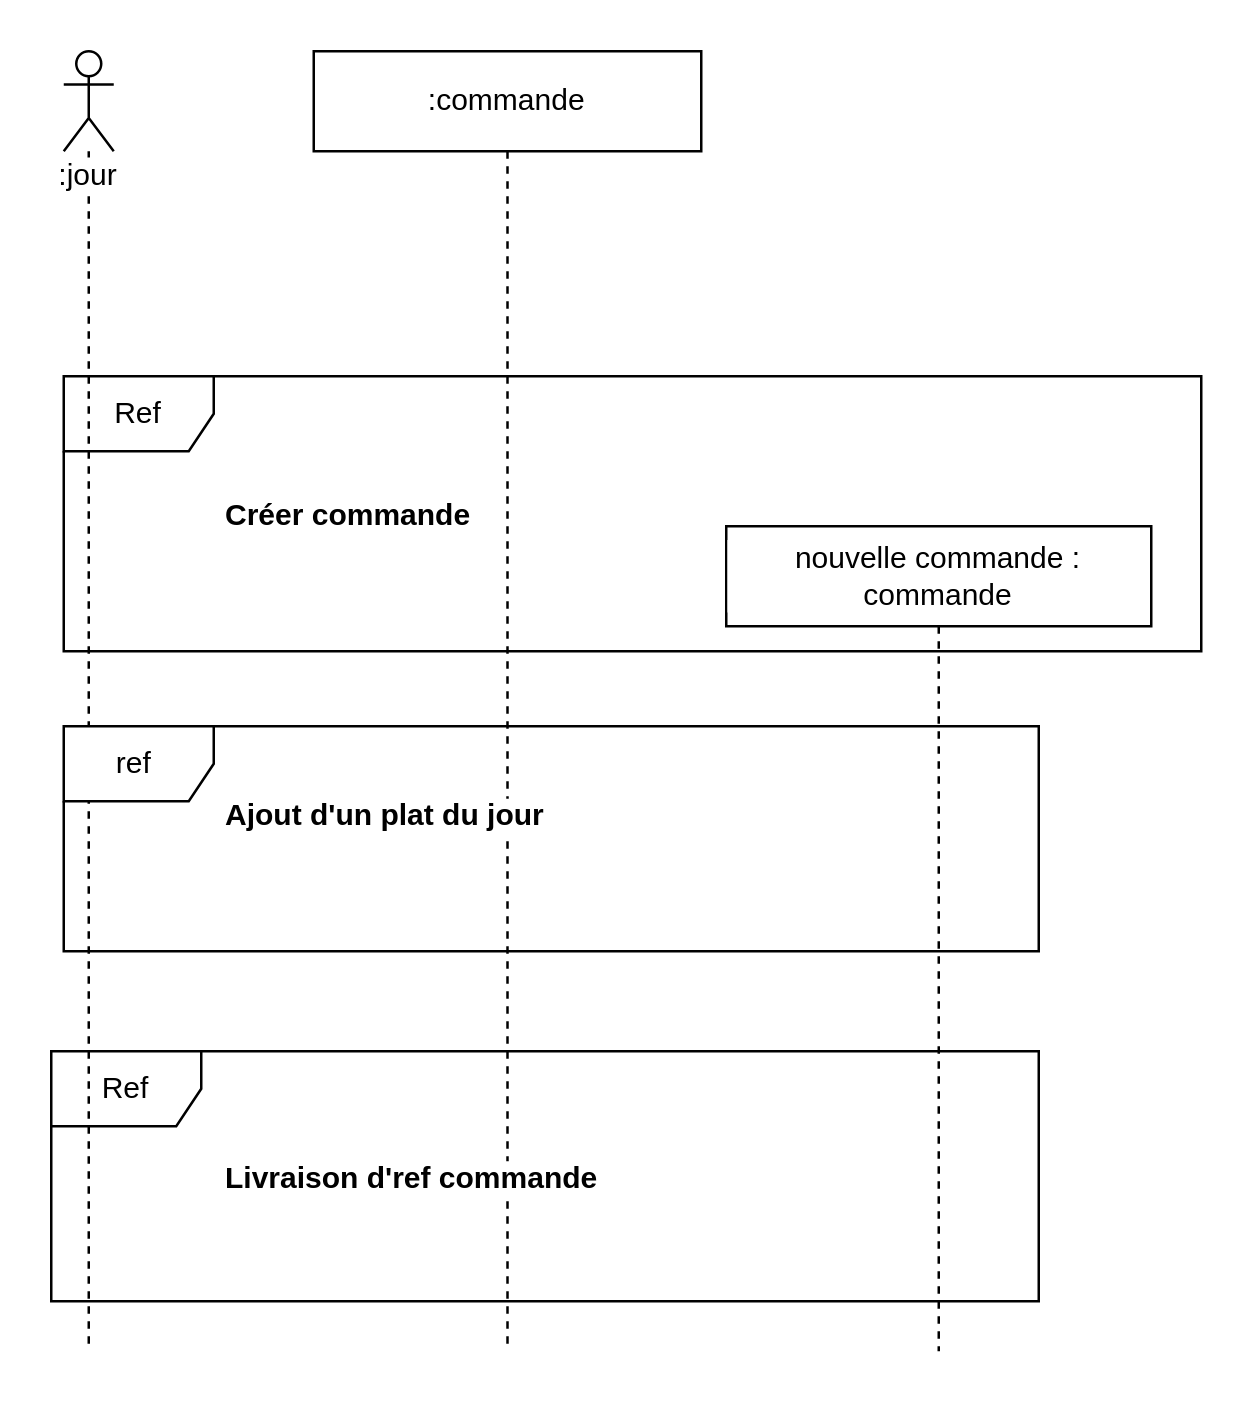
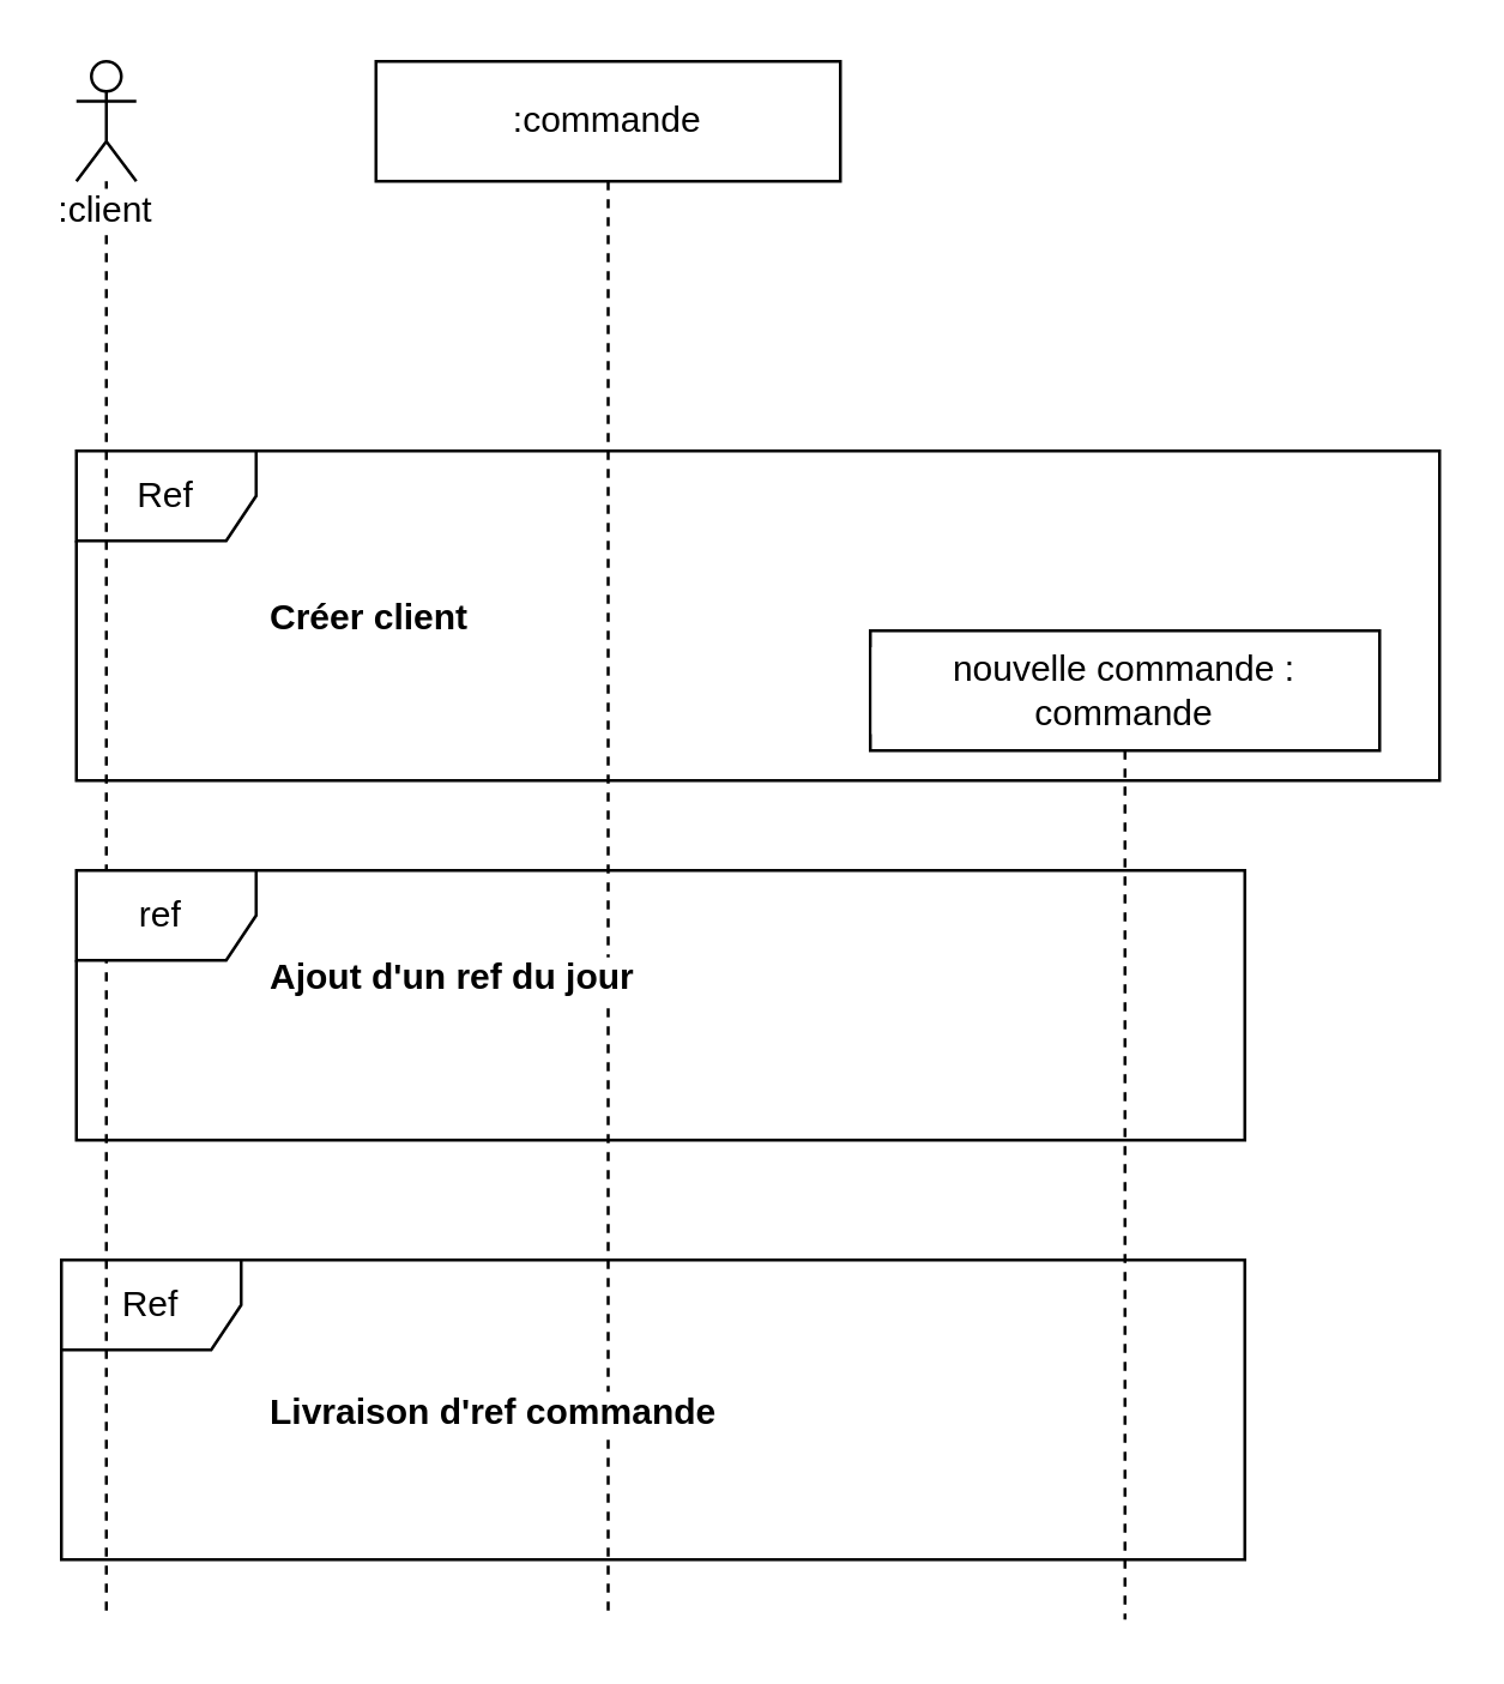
- <mxCell id="4" value=":jour" style="shape=umlLifeline;participant=umlActor;perimeter=lifelinePerimeter;whiteSpace=wrap;html=1;container=1;collapsible=0;recursiveResize=0;verticalAlign=top;spacingTop=36;outlineConnect=0;labelBackgroundColor=default;" parent="1" vertex="1"><mxGeometry x="25" y="20" width="20" height="520" as="geometry" /></mxCell>
+ <mxCell id="4" value=":client" style="shape=umlLifeline;participant=umlActor;perimeter=lifelinePerimeter;whiteSpace=wrap;html=1;container=1;collapsible=0;recursiveResize=0;verticalAlign=top;spacingTop=36;outlineConnect=0;labelBackgroundColor=default;" parent="1" vertex="1"><mxGeometry x="25" y="20" width="20" height="520" as="geometry" /></mxCell>
- <mxCell id="9" value="Créer commande" style="text;align=left;fontStyle=1;verticalAlign=middle;spacingLeft=3;spacingRight=3;strokeColor=none;rotatable=0;points=[[0,0.5],[1,0.5]];portConstraint=eastwest;labelBackgroundColor=default;" parent="1" vertex="1"><mxGeometry x="85" y="192" width="80" height="26" as="geometry" /></mxCell>
+ <mxCell id="9" value="Créer client" style="text;align=left;fontStyle=1;verticalAlign=middle;spacingLeft=3;spacingRight=3;strokeColor=none;rotatable=0;points=[[0,0.5],[1,0.5]];portConstraint=eastwest;labelBackgroundColor=default;" parent="1" vertex="1"><mxGeometry x="85" y="192" width="80" height="26" as="geometry" /></mxCell>
- <mxCell id="10" value="Ajout d'un plat du jour" style="text;align=left;fontStyle=1;verticalAlign=middle;spacingLeft=3;spacingRight=3;strokeColor=none;rotatable=0;points=[[0,0.5],[1,0.5]];portConstraint=eastwest;labelBackgroundColor=default;" parent="1" vertex="1"><mxGeometry x="85" y="312" width="180" height="26" as="geometry" /></mxCell>
+ <mxCell id="10" value="Ajout d'un ref du jour" style="text;align=left;fontStyle=1;verticalAlign=middle;spacingLeft=3;spacingRight=3;strokeColor=none;rotatable=0;points=[[0,0.5],[1,0.5]];portConstraint=eastwest;labelBackgroundColor=default;" parent="1" vertex="1"><mxGeometry x="85" y="312" width="180" height="26" as="geometry" /></mxCell>
